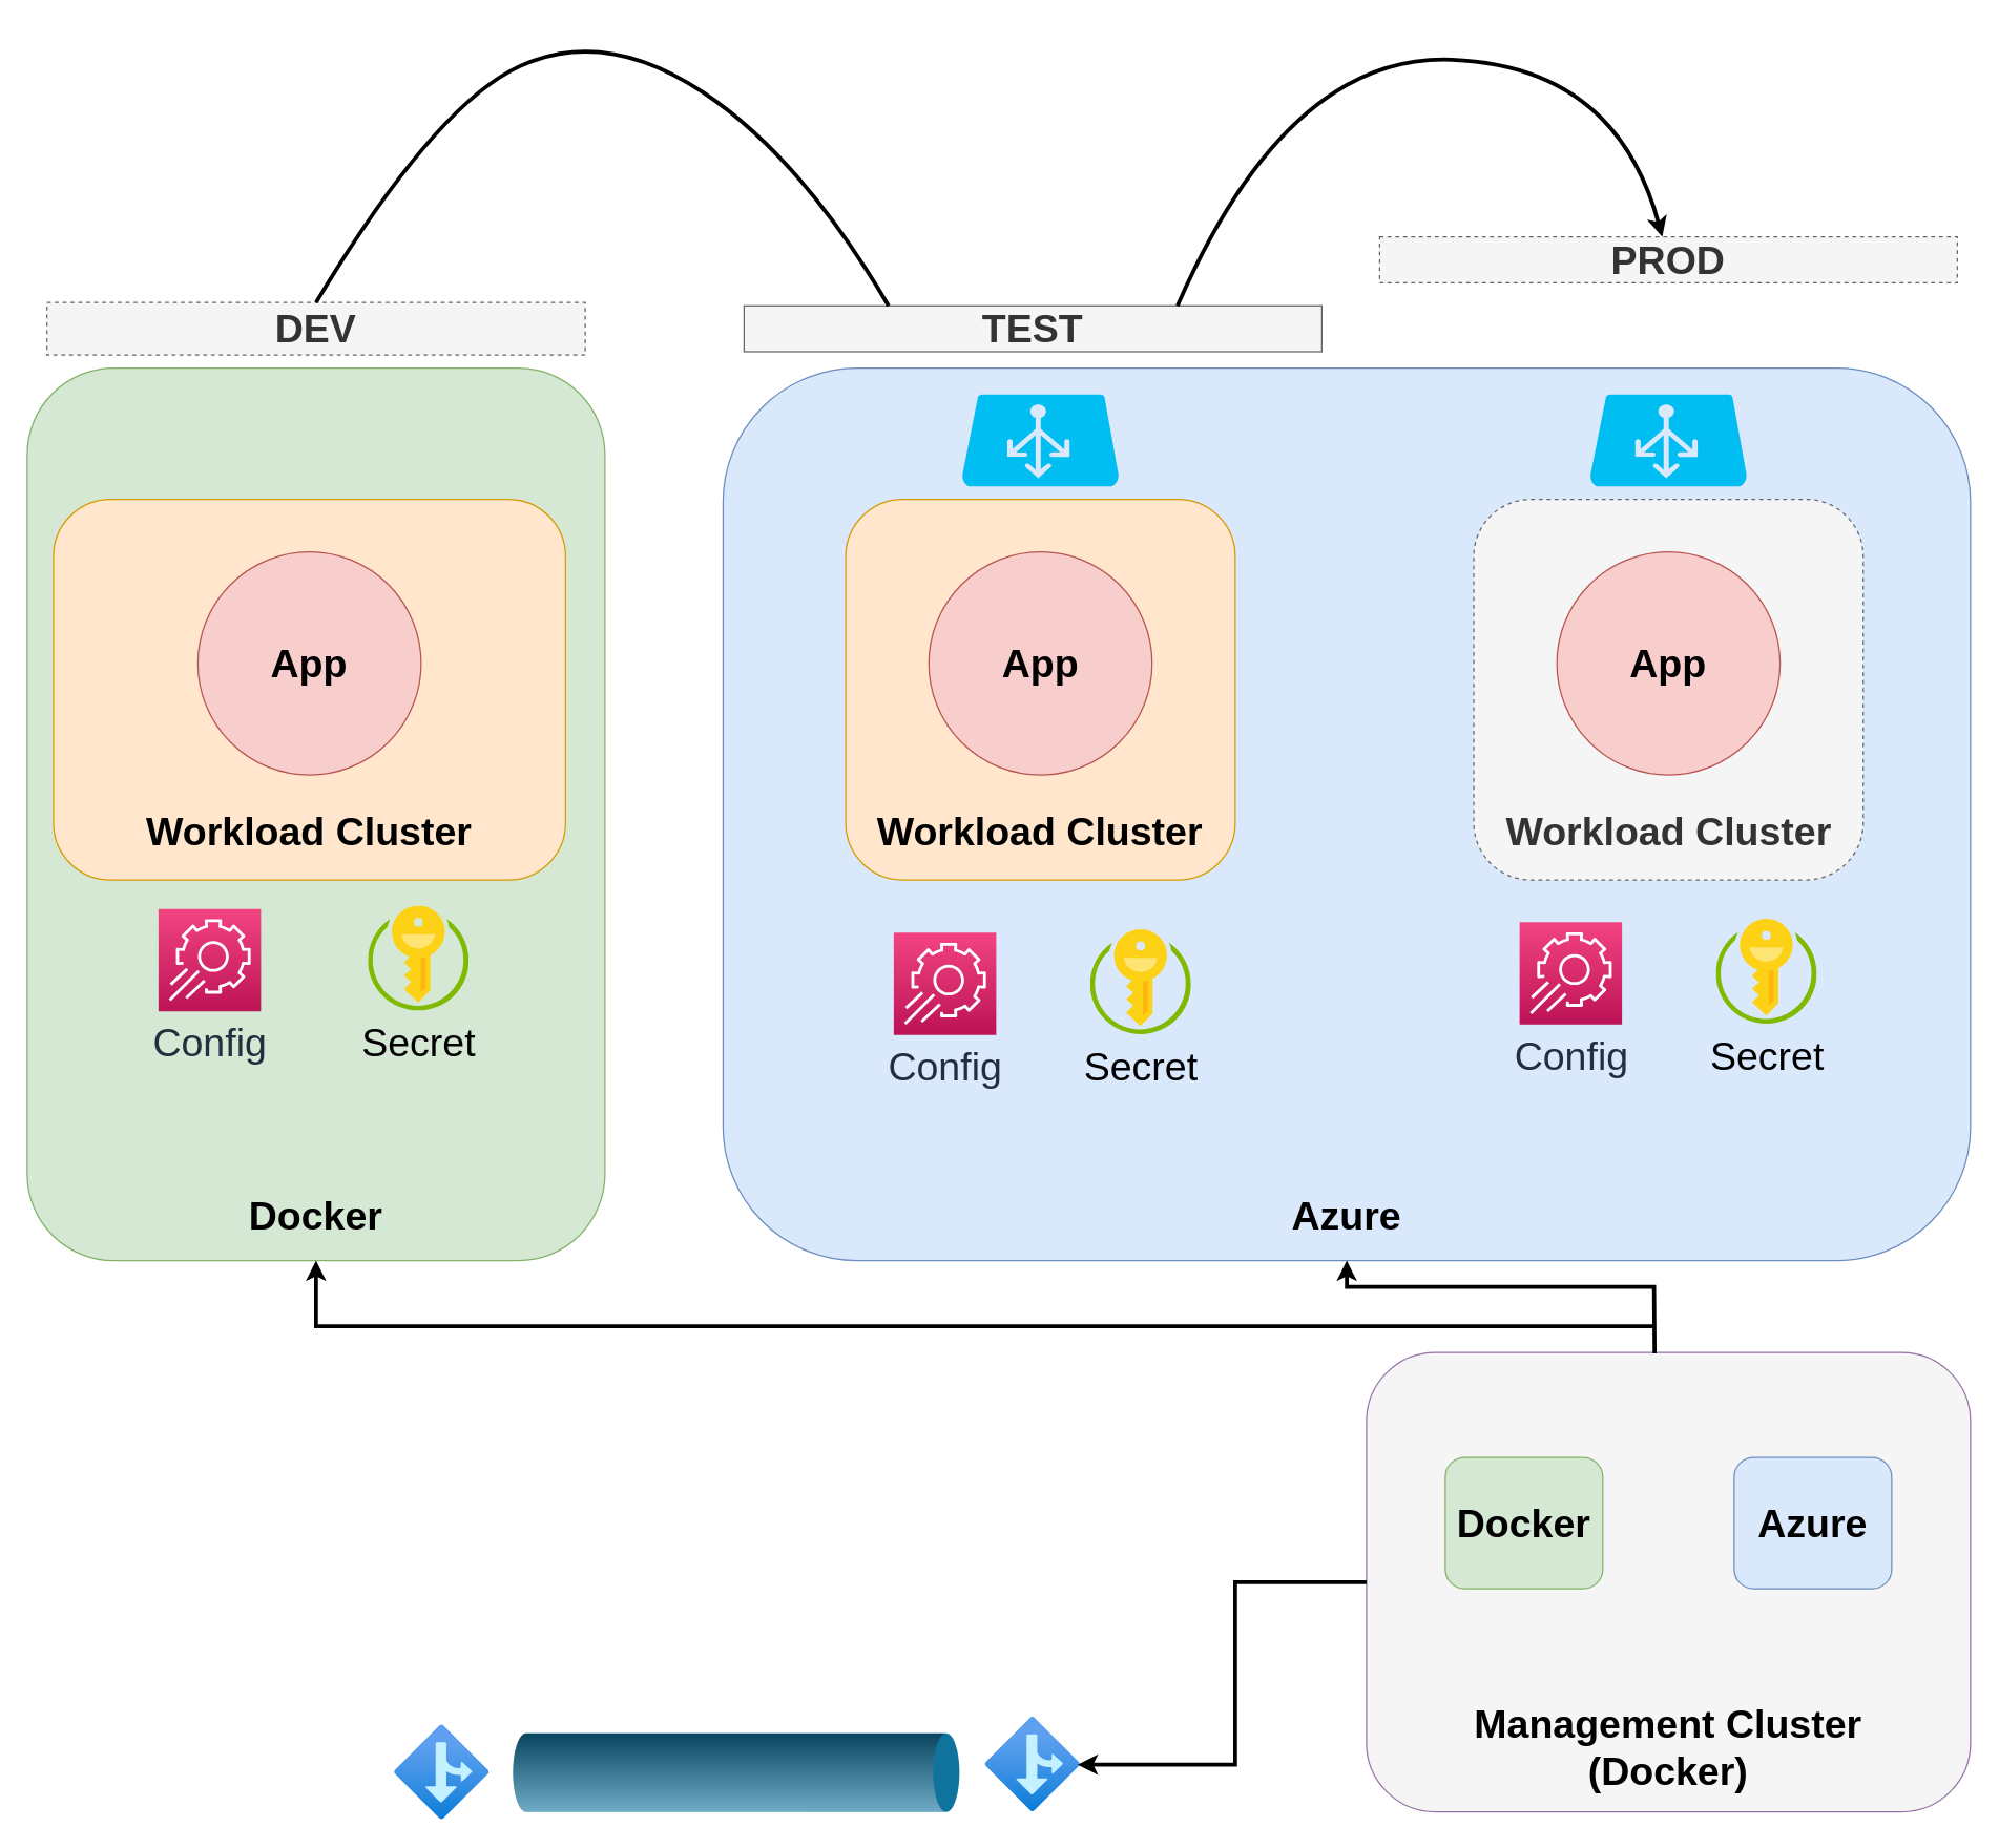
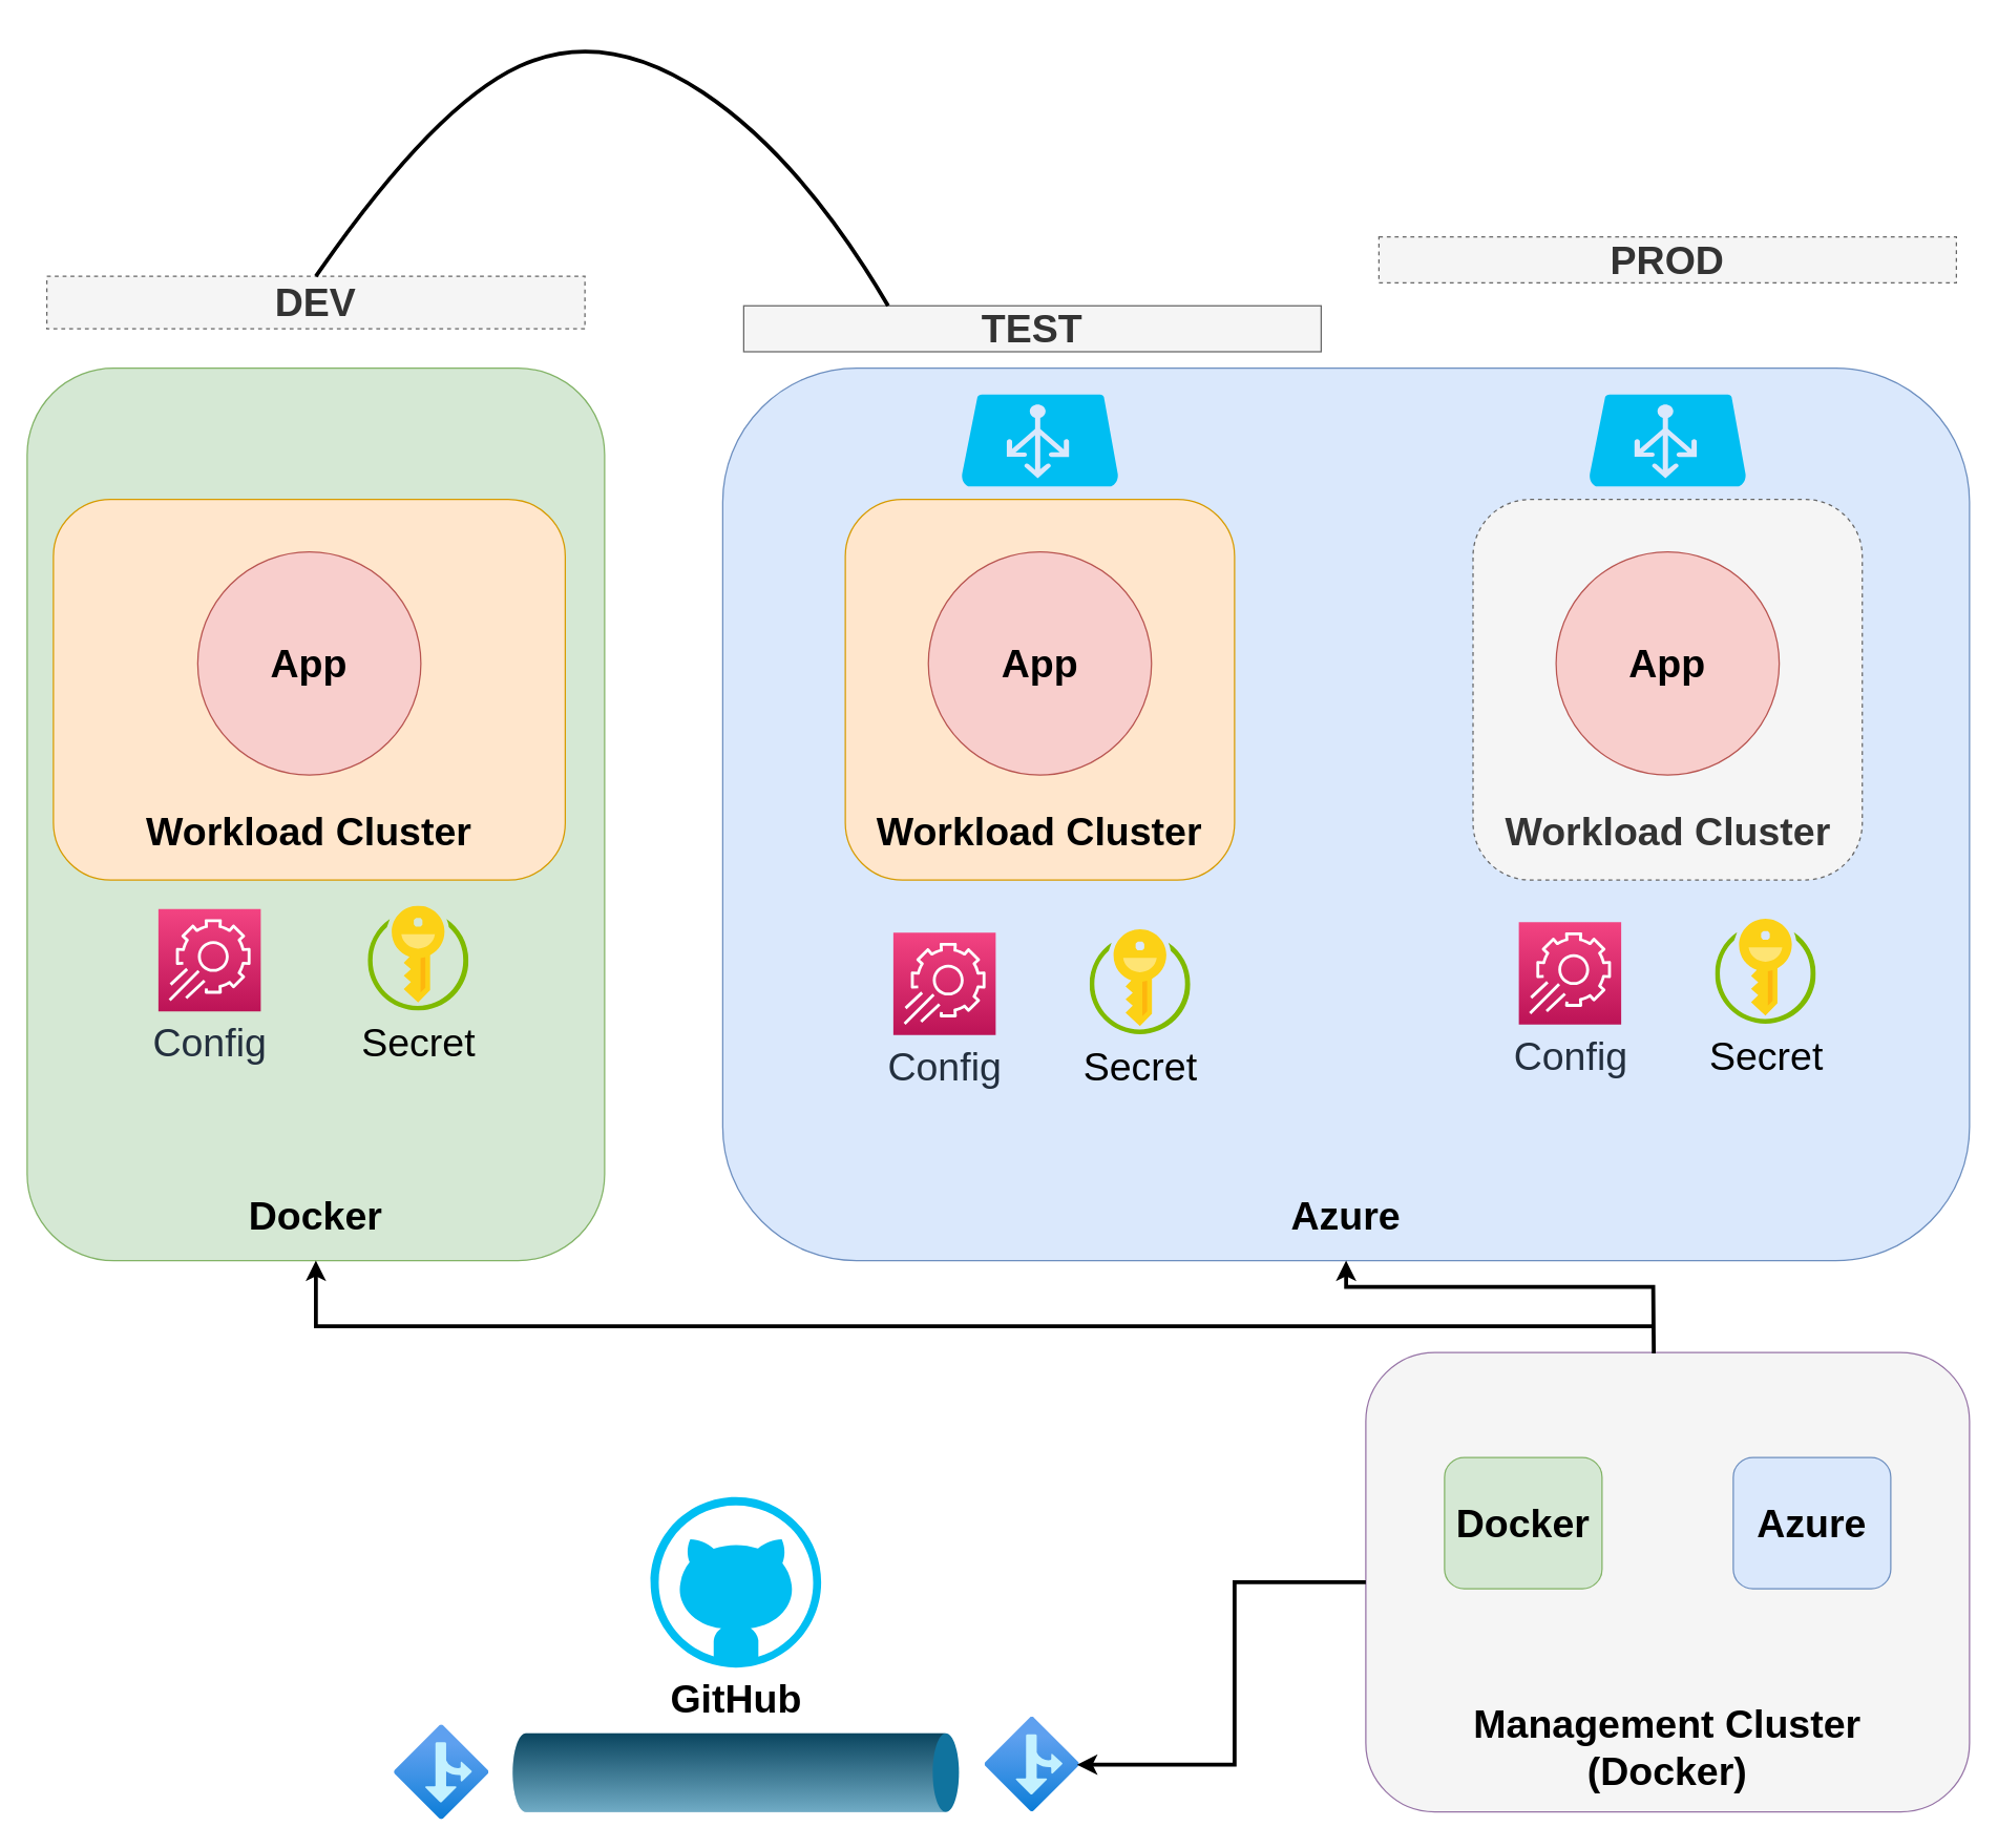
- <mxCell id="32" value="" style="curved=1;endArrow=classic;html=1;rounded=0;fontSize=30;strokeWidth=3;exitX=0.75;exitY=0;exitDx=0;exitDy=0;fontStyle=1" edge="1" parent="1" source="29" target="30"><mxGeometry width="50" height="50" relative="1" as="geometry"><mxPoint x="1270" y="-10" as="sourcePoint" /><mxPoint x="1320" y="-60" as="targetPoint" /><Array as="points"><mxPoint x="980" y="40" /><mxPoint x="1230" y="50" /></Array></mxGeometry></mxCell>
- <mxCell id="28" value="DEV" style="rounded=0;whiteSpace=wrap;html=1;dashed=1;labelBackgroundColor=none;fontSize=30;fontStyle=1;fillColor=#f5f5f5;fontColor=#333333;strokeColor=#666666;" vertex="1" parent="1"><mxGeometry x="35" width="410" height="40" as="geometry" y="230" /></mxCell>
+ <mxCell id="28" value="DEV" style="rounded=0;whiteSpace=wrap;html=1;dashed=1;labelBackgroundColor=none;fontSize=30;fontStyle=1;fillColor=#f5f5f5;fontColor=#333333;strokeColor=#666666;" vertex="1" parent="1"><mxGeometry x="35" y="210" width="410" height="40" as="geometry" /></mxCell>
+ <mxCell id="6" value="GitHub" style="verticalLabelPosition=bottom;html=1;verticalAlign=top;align=center;strokeColor=none;fillColor=#00BEF2;shape=mxgraph.azure.github_code;pointerEvents=1;fontSize=30;fontStyle=1" vertex="1" parent="1"><mxGeometry x="495" y="1140" width="130" height="130" as="geometry" /></mxCell>
